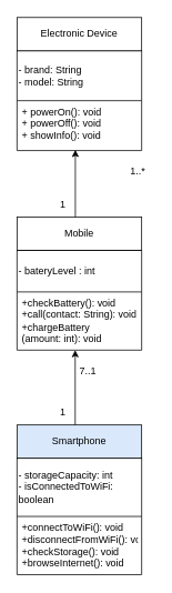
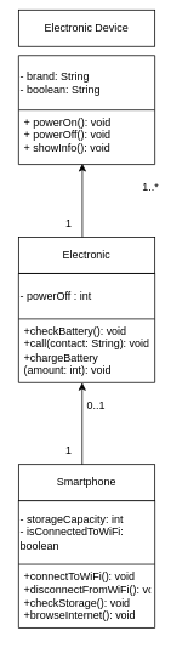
- <mxCell id="4" value="&lt;font face=&quot;Helvetica&quot;&gt;Electronic Device&lt;/font&gt;" style="rounded=0;whiteSpace=wrap;html=1;" parent="1" vertex="1"><mxGeometry x="20" y="20" width="150" height="40" as="geometry" /></mxCell>
+ <mxCell id="4" value="&lt;font face=&quot;Helvetica&quot;&gt;Electronic Device&lt;/font&gt;" style="rounded=0;whiteSpace=wrap;html=1;" parent="1" vertex="1"><mxGeometry x="20" y="10" width="150" height="40" as="geometry" /></mxCell>
- <mxCell id="2" value="- brand: String&lt;div&gt;- model: String&lt;/div&gt;" style="swimlane;fontStyle=0;childLayout=stackLayout;horizontal=1;startSize=60;fillColor=none;horizontalStack=0;resizeParent=1;resizeParentMax=0;resizeLast=0;collapsible=1;marginBottom=0;html=1;align=left;" parent="1" vertex="1"><mxGeometry x="20" y="60" width="150" height="120" as="geometry"><mxRectangle x="340" y="260" width="60" height="110" as="alternateBounds" /></mxGeometry></mxCell>
+ <mxCell id="2" value="- brand: String&lt;div&gt;- boolean: String&lt;/div&gt;" style="swimlane;fontStyle=0;childLayout=stackLayout;horizontal=1;startSize=60;fillColor=none;horizontalStack=0;resizeParent=1;resizeParentMax=0;resizeLast=0;collapsible=1;marginBottom=0;html=1;align=left;" parent="1" vertex="1"><mxGeometry x="20" y="60" width="150" height="120" as="geometry"><mxRectangle x="340" y="260" width="60" height="110" as="alternateBounds" /></mxGeometry></mxCell>
- <mxCell id="6" value="Mobile" style="rounded=0;whiteSpace=wrap;html=1;" vertex="1" parent="1"><mxGeometry x="20" y="260" width="150" height="40" as="geometry" /></mxCell>
+ <mxCell id="6" value="Electronic" style="rounded=0;whiteSpace=wrap;html=1;" vertex="1" parent="1"><mxGeometry x="20" y="260" width="150" height="40" as="geometry" /></mxCell>
- <mxCell id="7" value="&lt;div&gt;- bateryLevel : int&lt;/div&gt;" style="swimlane;fontStyle=0;childLayout=stackLayout;horizontal=1;startSize=50;fillColor=none;horizontalStack=0;resizeParent=1;resizeParentMax=0;resizeLast=0;collapsible=1;marginBottom=0;html=1;align=left;" vertex="1" parent="1"><mxGeometry x="20" y="300" width="150" height="120" as="geometry"><mxRectangle x="340" y="260" width="60" height="110" as="alternateBounds" /></mxGeometry></mxCell>
+ <mxCell id="7" value="&lt;div&gt;- powerOff : int&lt;/div&gt;" style="swimlane;fontStyle=0;childLayout=stackLayout;horizontal=1;startSize=50;fillColor=none;horizontalStack=0;resizeParent=1;resizeParentMax=0;resizeLast=0;collapsible=1;marginBottom=0;html=1;align=left;" vertex="1" parent="1"><mxGeometry x="20" y="300" width="150" height="120" as="geometry"><mxRectangle x="340" y="260" width="60" height="110" as="alternateBounds" /></mxGeometry></mxCell>
- <mxCell id="16" value="7..1" style="text;html=1;align=center;verticalAlign=middle;resizable=0;points=[];autosize=1;strokeColor=none;fillColor=none;" vertex="1" parent="1"><mxGeometry x="85" y="430" width="40" height="30" as="geometry" /></mxCell>
+ <mxCell id="16" value="0..1" style="text;html=1;align=center;verticalAlign=middle;resizable=0;points=[];autosize=1;strokeColor=none;fillColor=none;" vertex="1" parent="1"><mxGeometry x="85" y="430" width="40" height="30" as="geometry" /></mxCell>
- <mxCell id="11" value="Smartphone" style="rounded=0;whiteSpace=wrap;html=1;fillColor=#dae8fc;" vertex="1" parent="1"><mxGeometry x="20" y="510" width="150" height="40" as="geometry" /></mxCell>
+ <mxCell id="11" value="Smartphone" style="rounded=0;whiteSpace=wrap;html=1;" vertex="1" parent="1"><mxGeometry x="20" y="510" width="150" height="40" as="geometry" /></mxCell>
